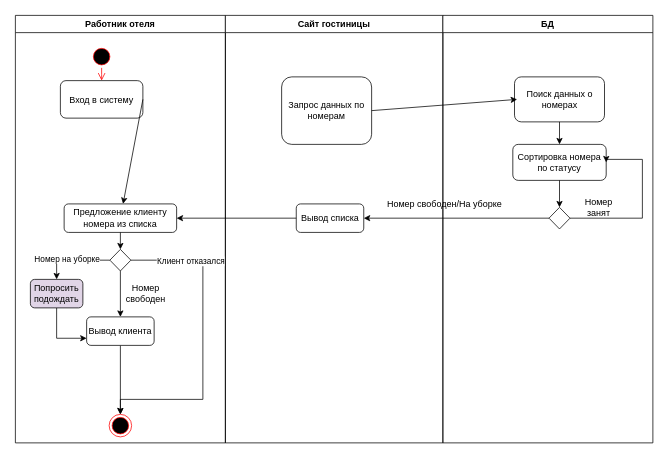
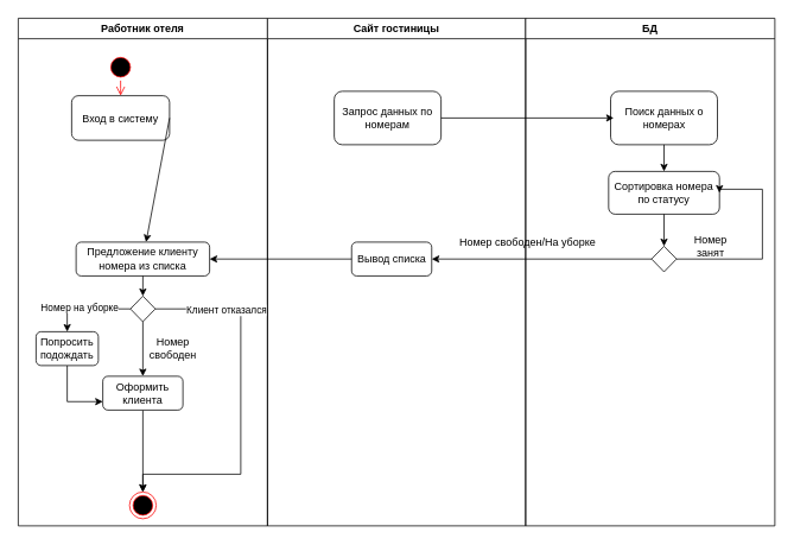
- <mxCell id="21" value="Запрос данных по номерам" style="rounded=1;whiteSpace=wrap;html=1;" parent="20" vertex="1"><mxGeometry x="75" y="82" width="120" height="90" as="geometry" /></mxCell>
+ <mxCell id="21" value="Запрос данных по номерам" style="rounded=1;whiteSpace=wrap;html=1;" parent="20" vertex="1"><mxGeometry x="75" y="82" width="120" height="60" as="geometry" /></mxCell>
- <mxCell id="15" value="Попросить подождать" style="rounded=1;whiteSpace=wrap;html=1;fillColor=#e1d5e7;" vertex="1" parent="2"><mxGeometry x="20" y="352" width="70" height="38" as="geometry" /></mxCell>
+ <mxCell id="15" value="Попросить подождать" style="rounded=1;whiteSpace=wrap;html=1;" vertex="1" parent="2"><mxGeometry x="20" y="352" width="70" height="38" as="geometry" /></mxCell>
- <mxCell id="17" value="Вывод клиента" style="rounded=1;whiteSpace=wrap;html=1;" vertex="1" parent="2"><mxGeometry x="95" y="402" width="90" height="38" as="geometry" /></mxCell>
+ <mxCell id="17" value="Оформить клиента" style="rounded=1;whiteSpace=wrap;html=1;" vertex="1" parent="2"><mxGeometry x="95" y="402" width="90" height="38" as="geometry" /></mxCell>
